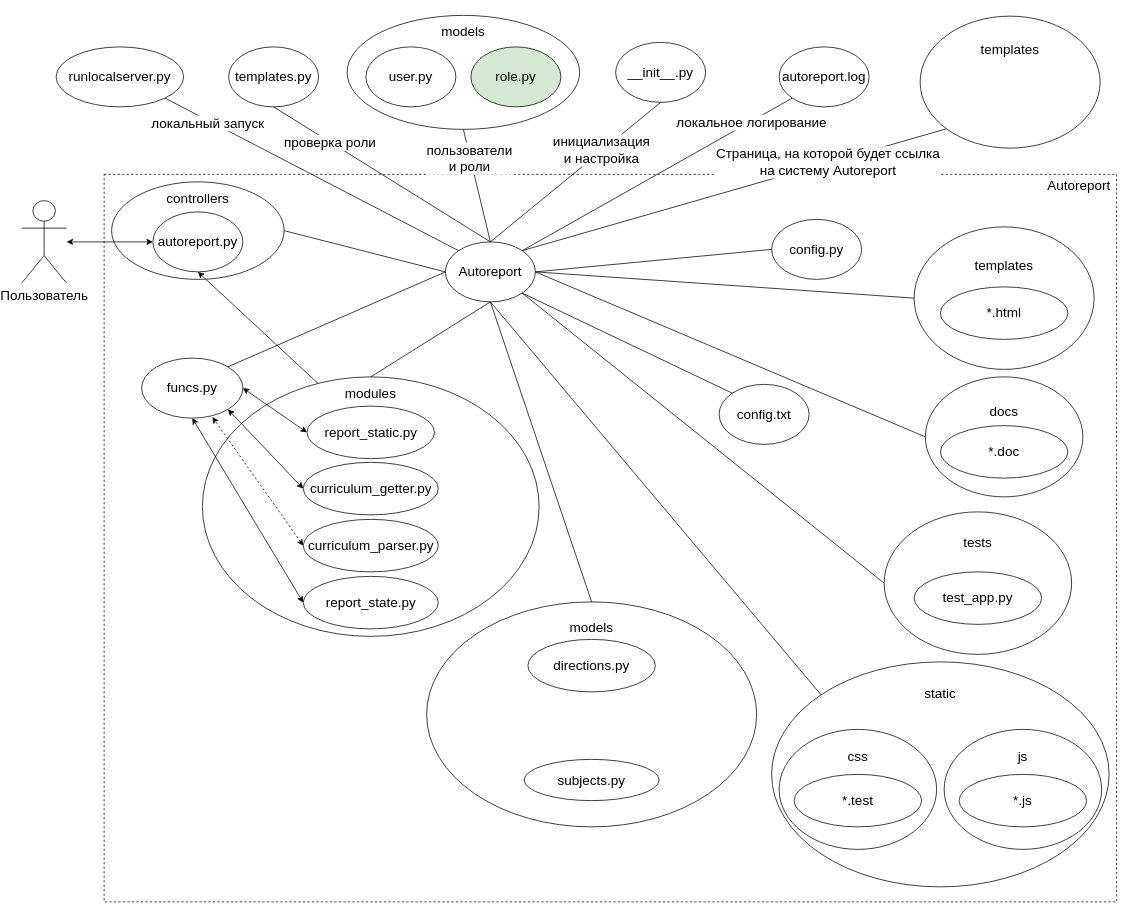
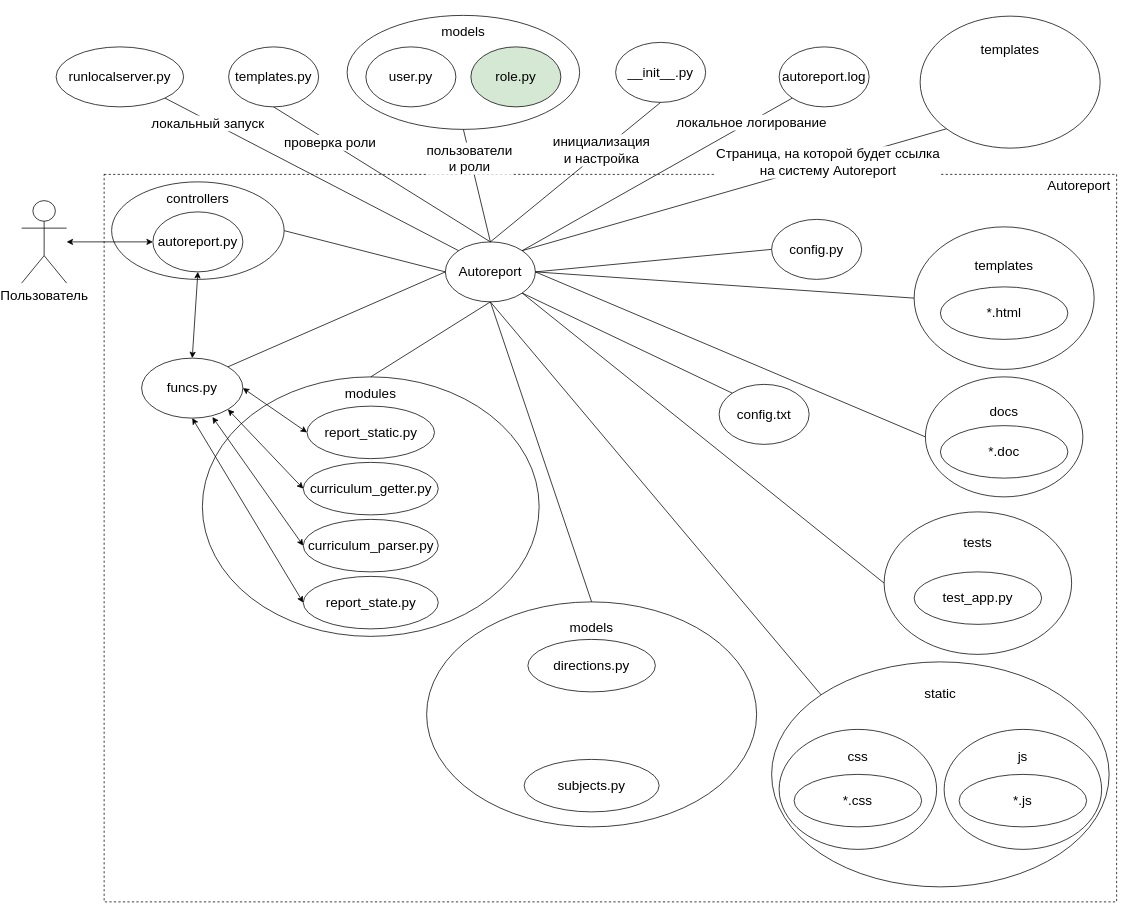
- <mxCell id="36" style="rounded=0;orthogonalLoop=1;jettySize=auto;html=1;exitX=0.5;exitY=1;exitDx=0;exitDy=0;startArrow=classic;startFill=1;" edge="1" parent="1" source="9" target="40"><mxGeometry relative="1" as="geometry"><mxPoint x="385" y="622" as="sourcePoint" /><mxPoint x="455" y="460" as="targetPoint" /></mxGeometry></mxCell>
+ <mxCell id="36" style="rounded=0;orthogonalLoop=1;jettySize=auto;html=1;exitX=0.5;exitY=1;exitDx=0;exitDy=0;entryX=0.5;entryY=0;entryDx=0;entryDy=0;startArrow=classic;startFill=1;" edge="1" parent="1" source="9" target="10"><mxGeometry relative="1" as="geometry"><mxPoint x="385" y="622" as="sourcePoint" /><mxPoint x="455" y="460" as="targetPoint" /></mxGeometry></mxCell>
- <mxCell id="44" style="rounded=0;orthogonalLoop=1;jettySize=auto;html=1;exitX=0;exitY=0.5;exitDx=0;exitDy=0;entryX=0.699;entryY=0.982;entryDx=0;entryDy=0;startArrow=classic;startFill=1;entryPerimeter=0;dashed=1;" edge="1" parent="1" source="39" target="10"><mxGeometry relative="1" as="geometry"><mxPoint x="430" y="667" as="sourcePoint" /><mxPoint x="305" y="555" as="targetPoint" /></mxGeometry></mxCell>
+ <mxCell id="44" style="rounded=0;orthogonalLoop=1;jettySize=auto;html=1;exitX=0;exitY=0.5;exitDx=0;exitDy=0;entryX=0.699;entryY=0.982;entryDx=0;entryDy=0;startArrow=classic;startFill=1;entryPerimeter=0;" edge="1" parent="1" source="39" target="10"><mxGeometry relative="1" as="geometry"><mxPoint x="430" y="667" as="sourcePoint" /><mxPoint x="305" y="555" as="targetPoint" /></mxGeometry></mxCell>
- <mxCell id="52" value="&lt;font style=&quot;font-size: 18px;&quot;&gt;subjects.py&lt;/font&gt;" style="ellipse;whiteSpace=wrap;html=1;" vertex="1" parent="1"><mxGeometry x="690" y="1012" width="180" height="55" as="geometry" /></mxCell>
+ <mxCell id="52" value="&lt;font style=&quot;font-size: 18px;&quot;&gt;subjects.py&lt;/font&gt;" style="ellipse;whiteSpace=wrap;html=1;" vertex="1" parent="1"><mxGeometry x="690" y="1012" width="180" height="70" as="geometry" /></mxCell>
- <mxCell id="59" value="&lt;font style=&quot;font-size: 18px;&quot;&gt;*.test&lt;/font&gt;" style="ellipse;whiteSpace=wrap;html=1;" vertex="1" parent="1"><mxGeometry x="1050" y="1032" width="170" height="70" as="geometry" /></mxCell>
+ <mxCell id="59" value="&lt;font style=&quot;font-size: 18px;&quot;&gt;*.css&lt;/font&gt;" style="ellipse;whiteSpace=wrap;html=1;" vertex="1" parent="1"><mxGeometry x="1050" y="1032" width="170" height="70" as="geometry" /></mxCell>
